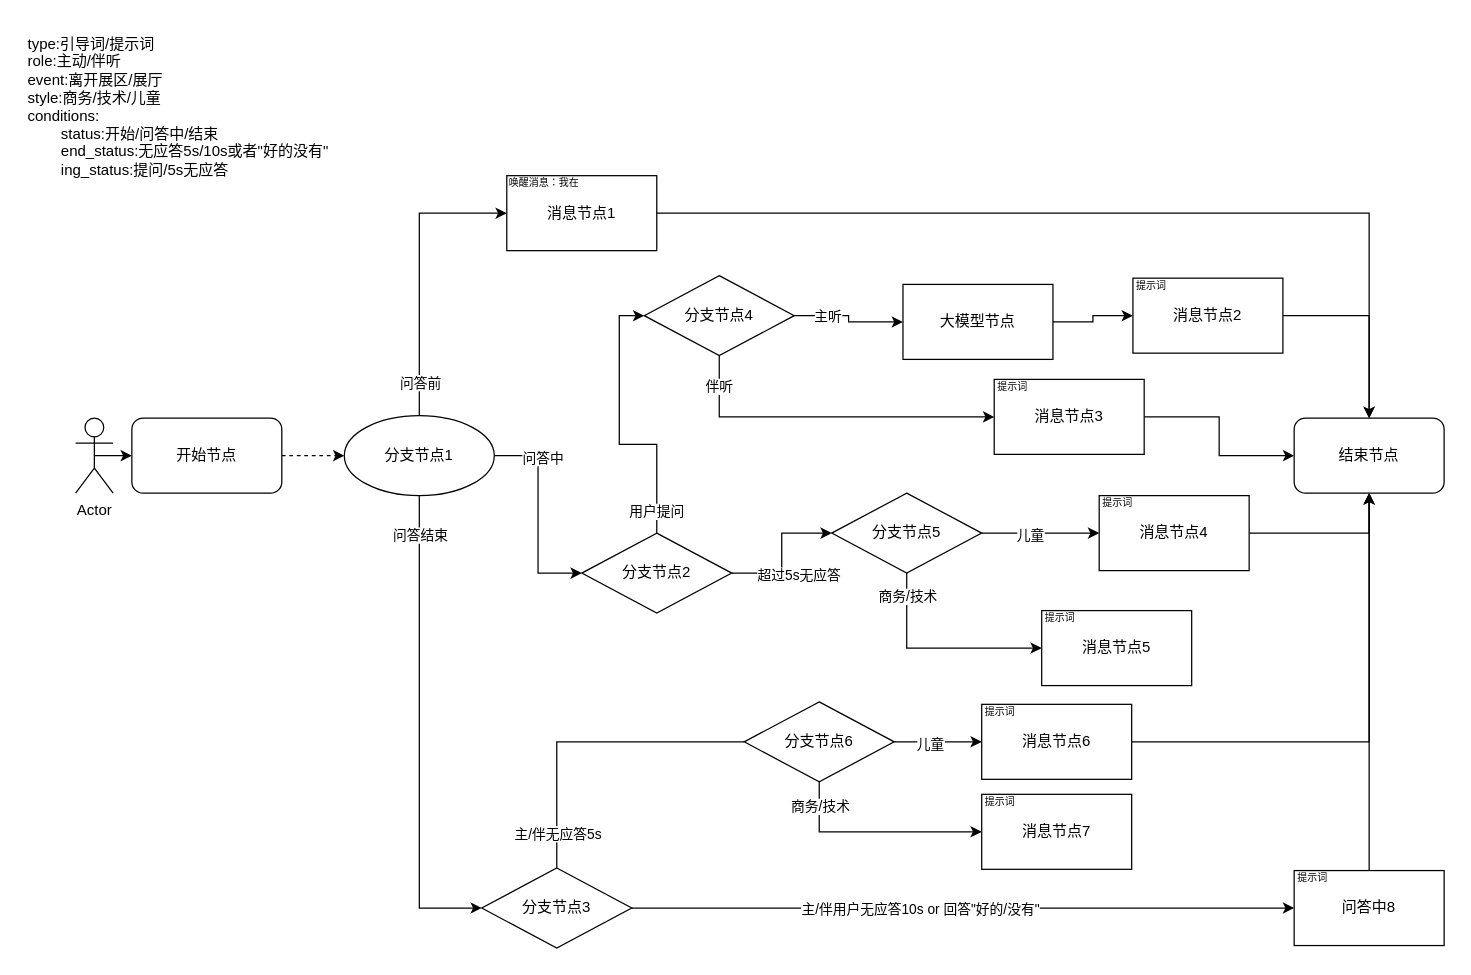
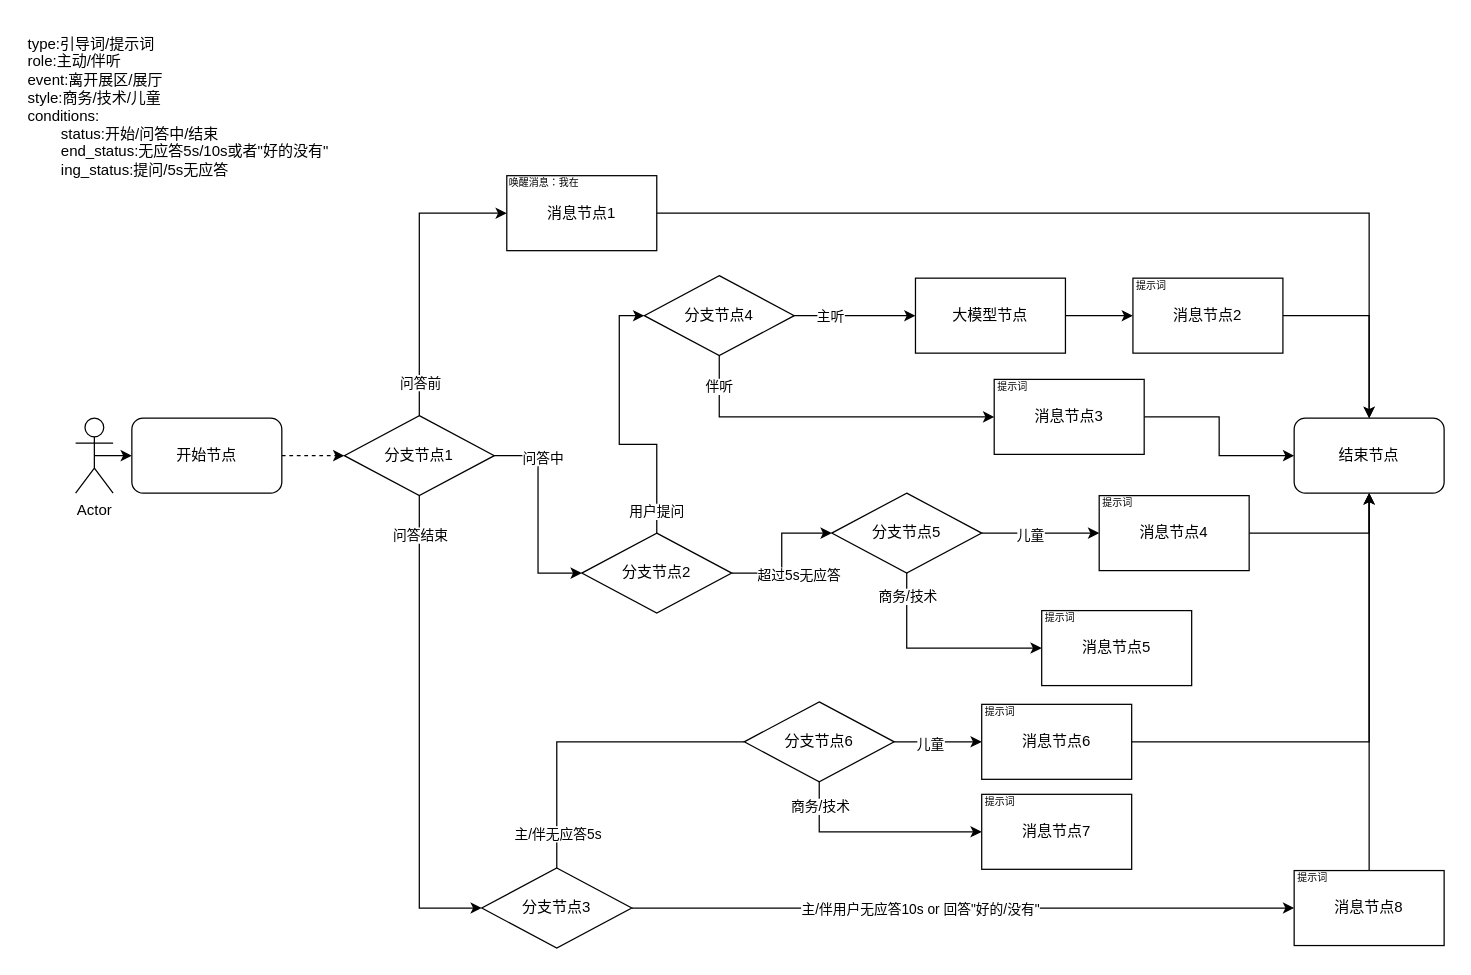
- <mxCell id="18" value="大模型节点" style="rounded=0;whiteSpace=wrap;html=1;" parent="1" vertex="1"><mxGeometry x="722" y="227" width="120" height="60" as="geometry" /></mxCell>
+ <mxCell id="18" value="大模型节点" style="rounded=0;whiteSpace=wrap;html=1;" parent="1" vertex="1"><mxGeometry x="732" y="222" width="120" height="60" as="geometry" /></mxCell>
- <mxCell id="12" value="分支节点1" style="ellipse;whiteSpace=wrap;html=1;" parent="1" vertex="1"><mxGeometry x="275" y="332" width="120" height="64" as="geometry" /></mxCell>
+ <mxCell id="12" value="分支节点1" style="rhombus;whiteSpace=wrap;html=1;" parent="1" vertex="1"><mxGeometry x="275" y="332" width="120" height="64" as="geometry" /></mxCell>
- <mxCell id="33" value="问答中8" style="rounded=0;whiteSpace=wrap;html=1;" parent="1" vertex="1"><mxGeometry x="1035" y="696" width="120" height="60" as="geometry" /></mxCell>
+ <mxCell id="33" value="消息节点8" style="rounded=0;whiteSpace=wrap;html=1;" parent="1" vertex="1"><mxGeometry x="1035" y="696" width="120" height="60" as="geometry" /></mxCell>
